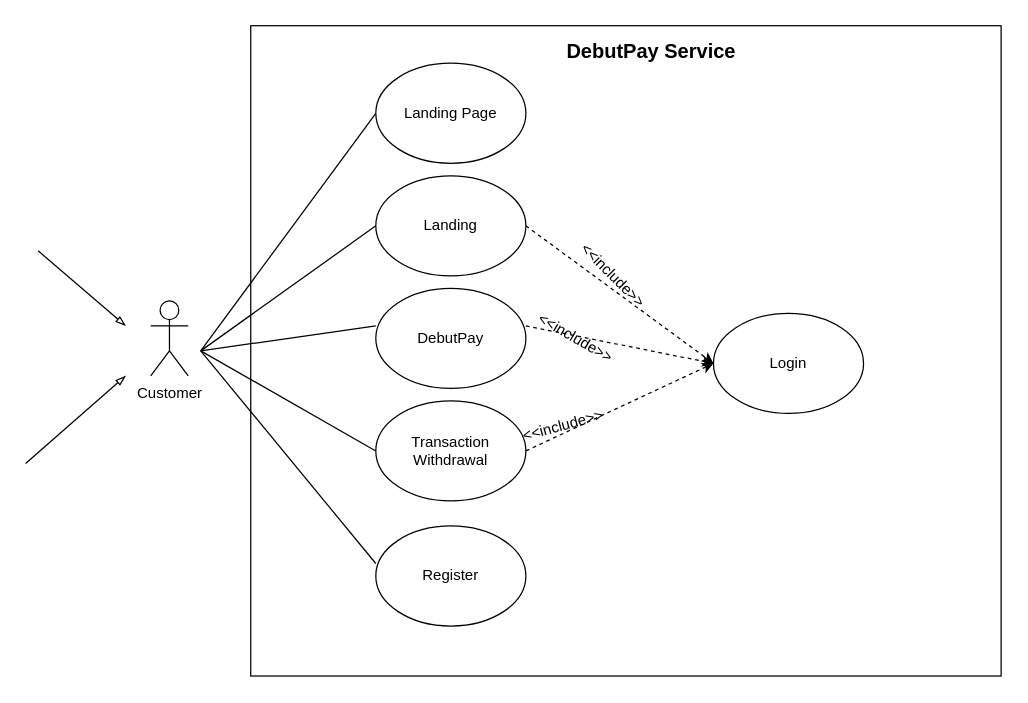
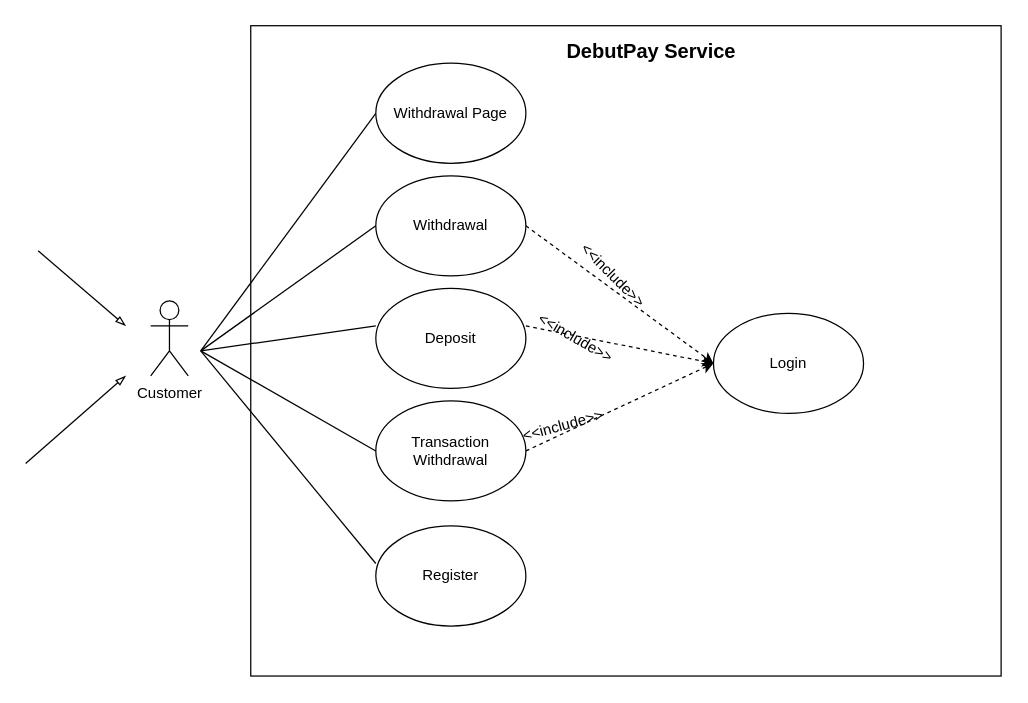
- <mxCell id="19" value="Landing Page" style="ellipse;whiteSpace=wrap;html=1;" vertex="1" parent="1"><mxGeometry x="300" y="50" width="120" height="80" as="geometry" /></mxCell>
+ <mxCell id="19" value="Withdrawal Page" style="ellipse;whiteSpace=wrap;html=1;" vertex="1" parent="1"><mxGeometry x="300" y="50" width="120" height="80" as="geometry" /></mxCell>
- <mxCell id="20" value="Landing" style="ellipse;whiteSpace=wrap;html=1;" vertex="1" parent="1"><mxGeometry x="300" y="140" width="120" height="80" as="geometry" /></mxCell>
+ <mxCell id="20" value="Withdrawal" style="ellipse;whiteSpace=wrap;html=1;" vertex="1" parent="1"><mxGeometry x="300" y="140" width="120" height="80" as="geometry" /></mxCell>
- <mxCell id="21" value="DebutPay" style="ellipse;whiteSpace=wrap;html=1;" vertex="1" parent="1"><mxGeometry x="300" y="230" width="120" height="80" as="geometry" /></mxCell>
+ <mxCell id="21" value="Deposit" style="ellipse;whiteSpace=wrap;html=1;" vertex="1" parent="1"><mxGeometry x="300" y="230" width="120" height="80" as="geometry" /></mxCell>
